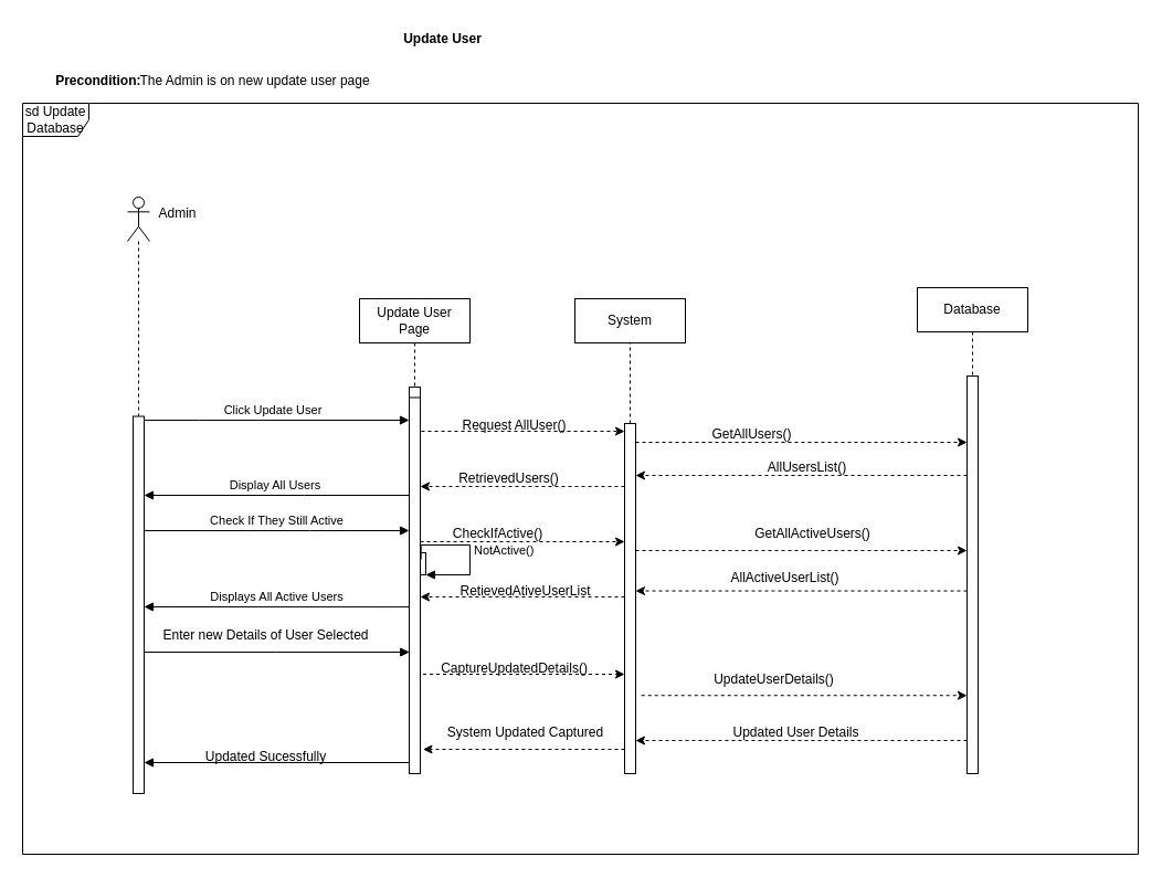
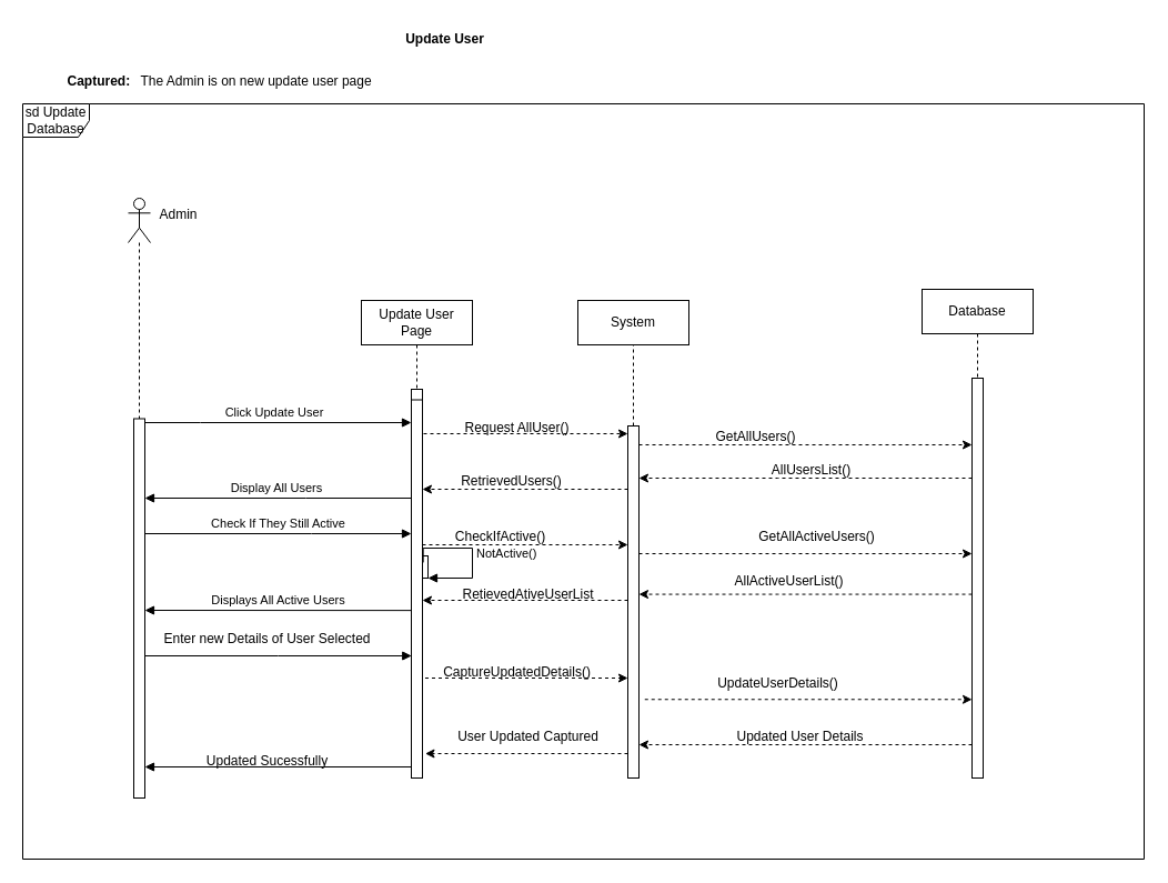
- <mxCell id="48" value="&lt;b&gt;Precondition:&amp;nbsp;&lt;/b&gt;" style="text;html=1;align=center;verticalAlign=middle;resizable=0;points=[];autosize=1;strokeColor=none;fillColor=none;" vertex="1" parent="1"><mxGeometry x="40" y="58" width="100" height="30" as="geometry" /></mxCell>
+ <mxCell id="48" value="&lt;b&gt;Captured:&amp;nbsp;&lt;/b&gt;" style="text;html=1;align=center;verticalAlign=middle;resizable=0;points=[];autosize=1;strokeColor=none;fillColor=none;" vertex="1" parent="1"><mxGeometry x="40" y="58" width="100" height="30" as="geometry" /></mxCell>
- <mxCell id="51" value="System Updated Captured" style="text;html=1;align=center;verticalAlign=middle;resizable=0;points=[];autosize=1;strokeColor=none;fillColor=none;" vertex="1" parent="1"><mxGeometry x="395" y="648" width="160" height="30" as="geometry" /></mxCell>
+ <mxCell id="51" value="User Updated Captured" style="text;html=1;align=center;verticalAlign=middle;resizable=0;points=[];autosize=1;strokeColor=none;fillColor=none;" vertex="1" parent="1"><mxGeometry x="395" y="648" width="160" height="30" as="geometry" /></mxCell>
